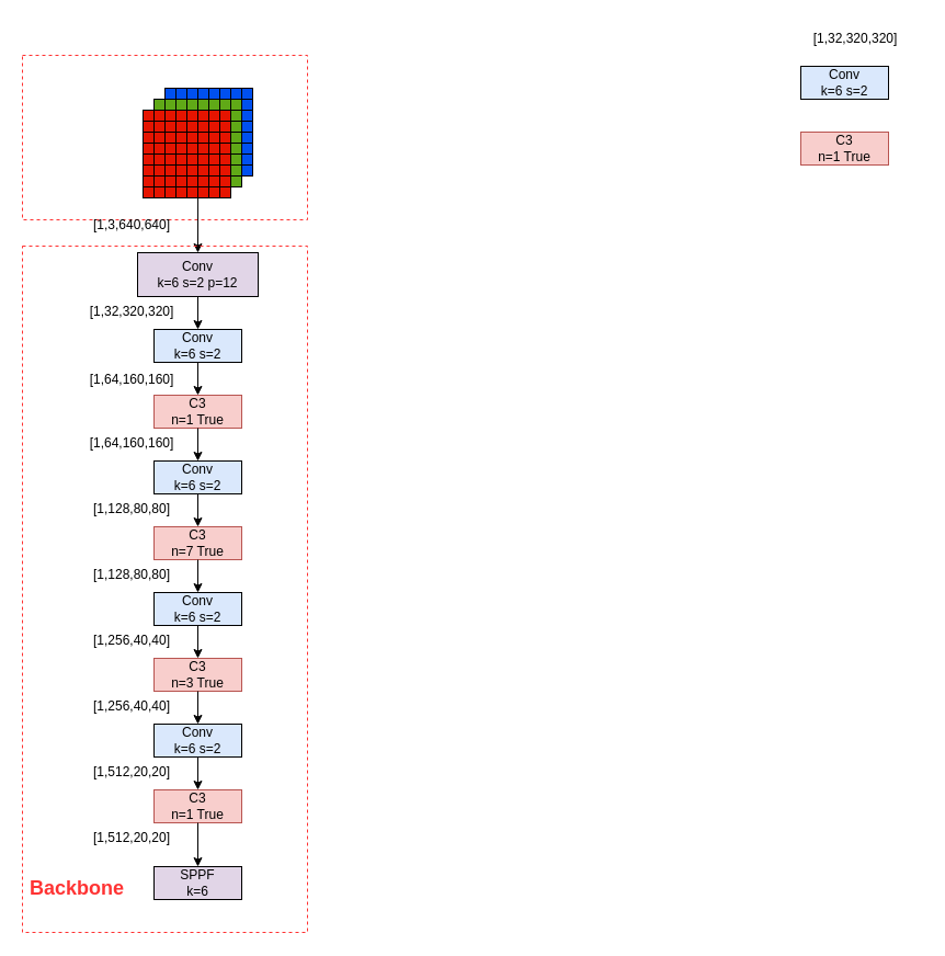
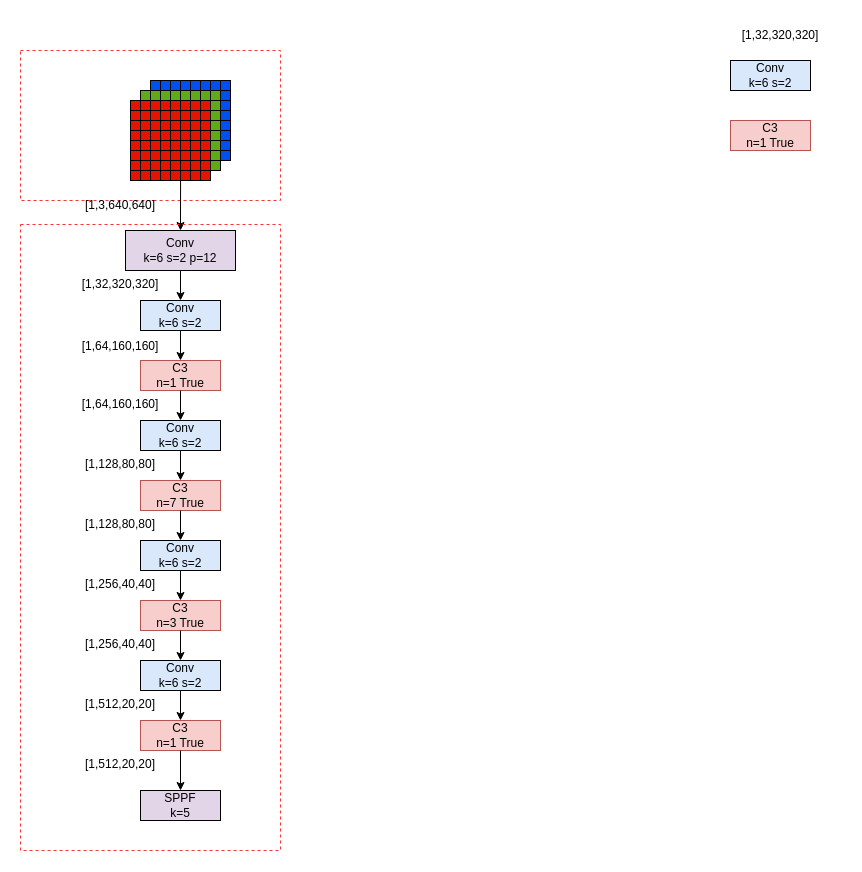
- <mxCell id="79" value="SPPF&lt;br&gt;k=6" style="rounded=0;whiteSpace=wrap;html=1;fillColor=#e1d5e7;strokeColor=#000000;" vertex="1" parent="1"><mxGeometry x="140" y="790" width="80" height="30" as="geometry" /></mxCell>
+ <mxCell id="79" value="SPPF&lt;br&gt;k=5" style="rounded=0;whiteSpace=wrap;html=1;fillColor=#e1d5e7;strokeColor=#000000;" vertex="1" parent="1"><mxGeometry x="140" y="790" width="80" height="30" as="geometry" /></mxCell>
- <mxCell id="83" value="&lt;h2&gt;&lt;font color=&quot;#ff3333&quot;&gt;Backbone&lt;/font&gt;&lt;/h2&gt;" style="rounded=0;whiteSpace=wrap;html=1;fillColor=none;strokeColor=none;" vertex="1" parent="1"><mxGeometry x="20" y="790" width="100" height="40" as="geometry" /></mxCell>
